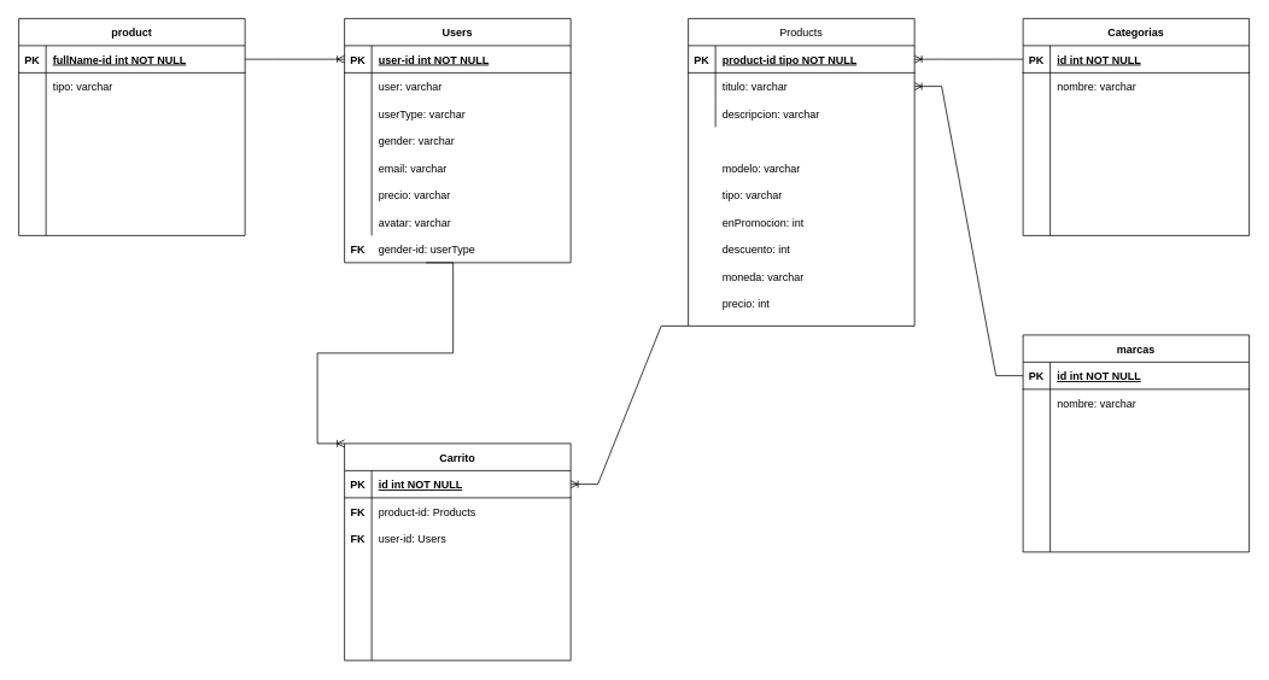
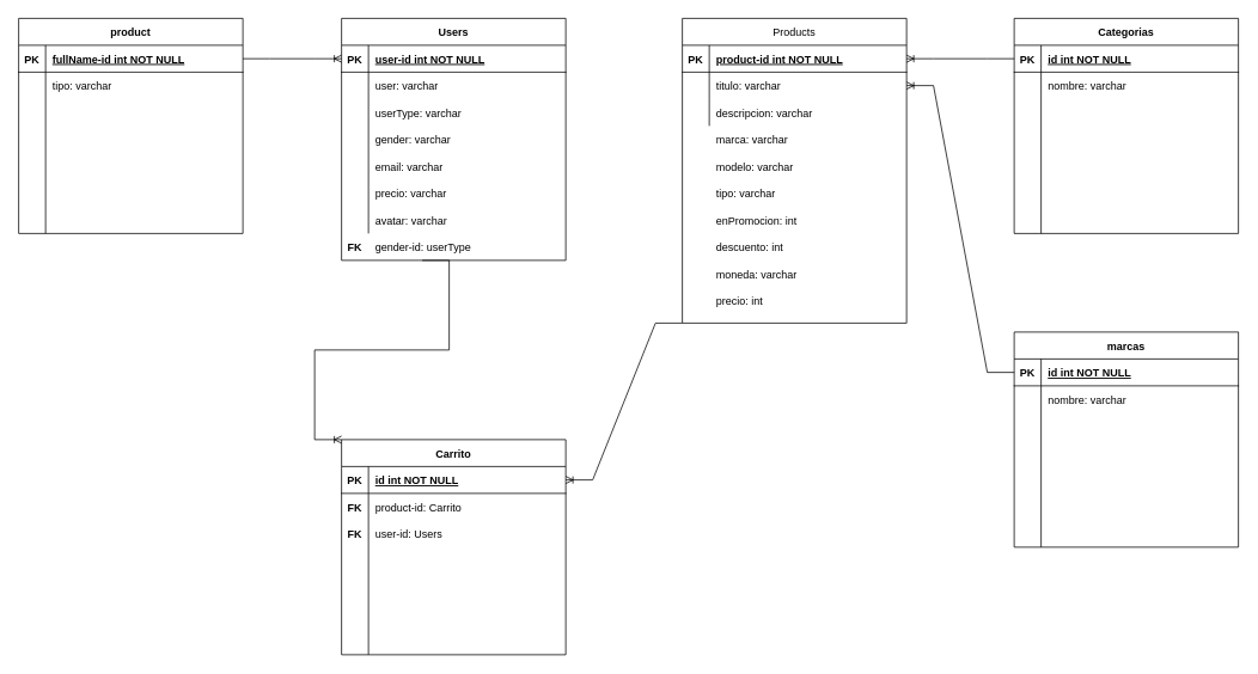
- <mxCell id="5" value="product-id tipo NOT NULL" style="shape=partialRectangle;overflow=hidden;connectable=0;fillColor=none;top=0;left=0;bottom=0;right=0;align=left;spacingLeft=6;fontStyle=5;" parent="3" vertex="1"><mxGeometry x="30" width="220" height="30" as="geometry"><mxRectangle width="220" height="30" as="alternateBounds" /></mxGeometry></mxCell>
+ <mxCell id="5" value="product-id int NOT NULL" style="shape=partialRectangle;overflow=hidden;connectable=0;fillColor=none;top=0;left=0;bottom=0;right=0;align=left;spacingLeft=6;fontStyle=5;" parent="3" vertex="1"><mxGeometry x="30" width="220" height="30" as="geometry"><mxRectangle width="220" height="30" as="alternateBounds" /></mxGeometry></mxCell>
+ <mxCell id="26" value="marca: varchar" style="shape=partialRectangle;overflow=hidden;connectable=0;fillColor=none;top=0;left=0;bottom=0;right=0;align=left;spacingLeft=6;" vertex="1" parent="1"><mxGeometry x="790" y="140" width="220" height="30" as="geometry"><mxRectangle width="220" height="30" as="alternateBounds" /></mxGeometry></mxCell>
- <mxCell id="56" value="product-id: Products" style="shape=partialRectangle;overflow=hidden;connectable=0;fillColor=none;top=0;left=0;bottom=0;right=0;align=left;spacingLeft=6;" vertex="1" parent="1"><mxGeometry x="410" y="550" width="220" height="30" as="geometry"><mxRectangle width="220" height="30" as="alternateBounds" /></mxGeometry></mxCell>
+ <mxCell id="56" value="product-id: Carrito" style="shape=partialRectangle;overflow=hidden;connectable=0;fillColor=none;top=0;left=0;bottom=0;right=0;align=left;spacingLeft=6;" vertex="1" parent="1"><mxGeometry x="410" y="550" width="220" height="30" as="geometry"><mxRectangle width="220" height="30" as="alternateBounds" /></mxGeometry></mxCell>
